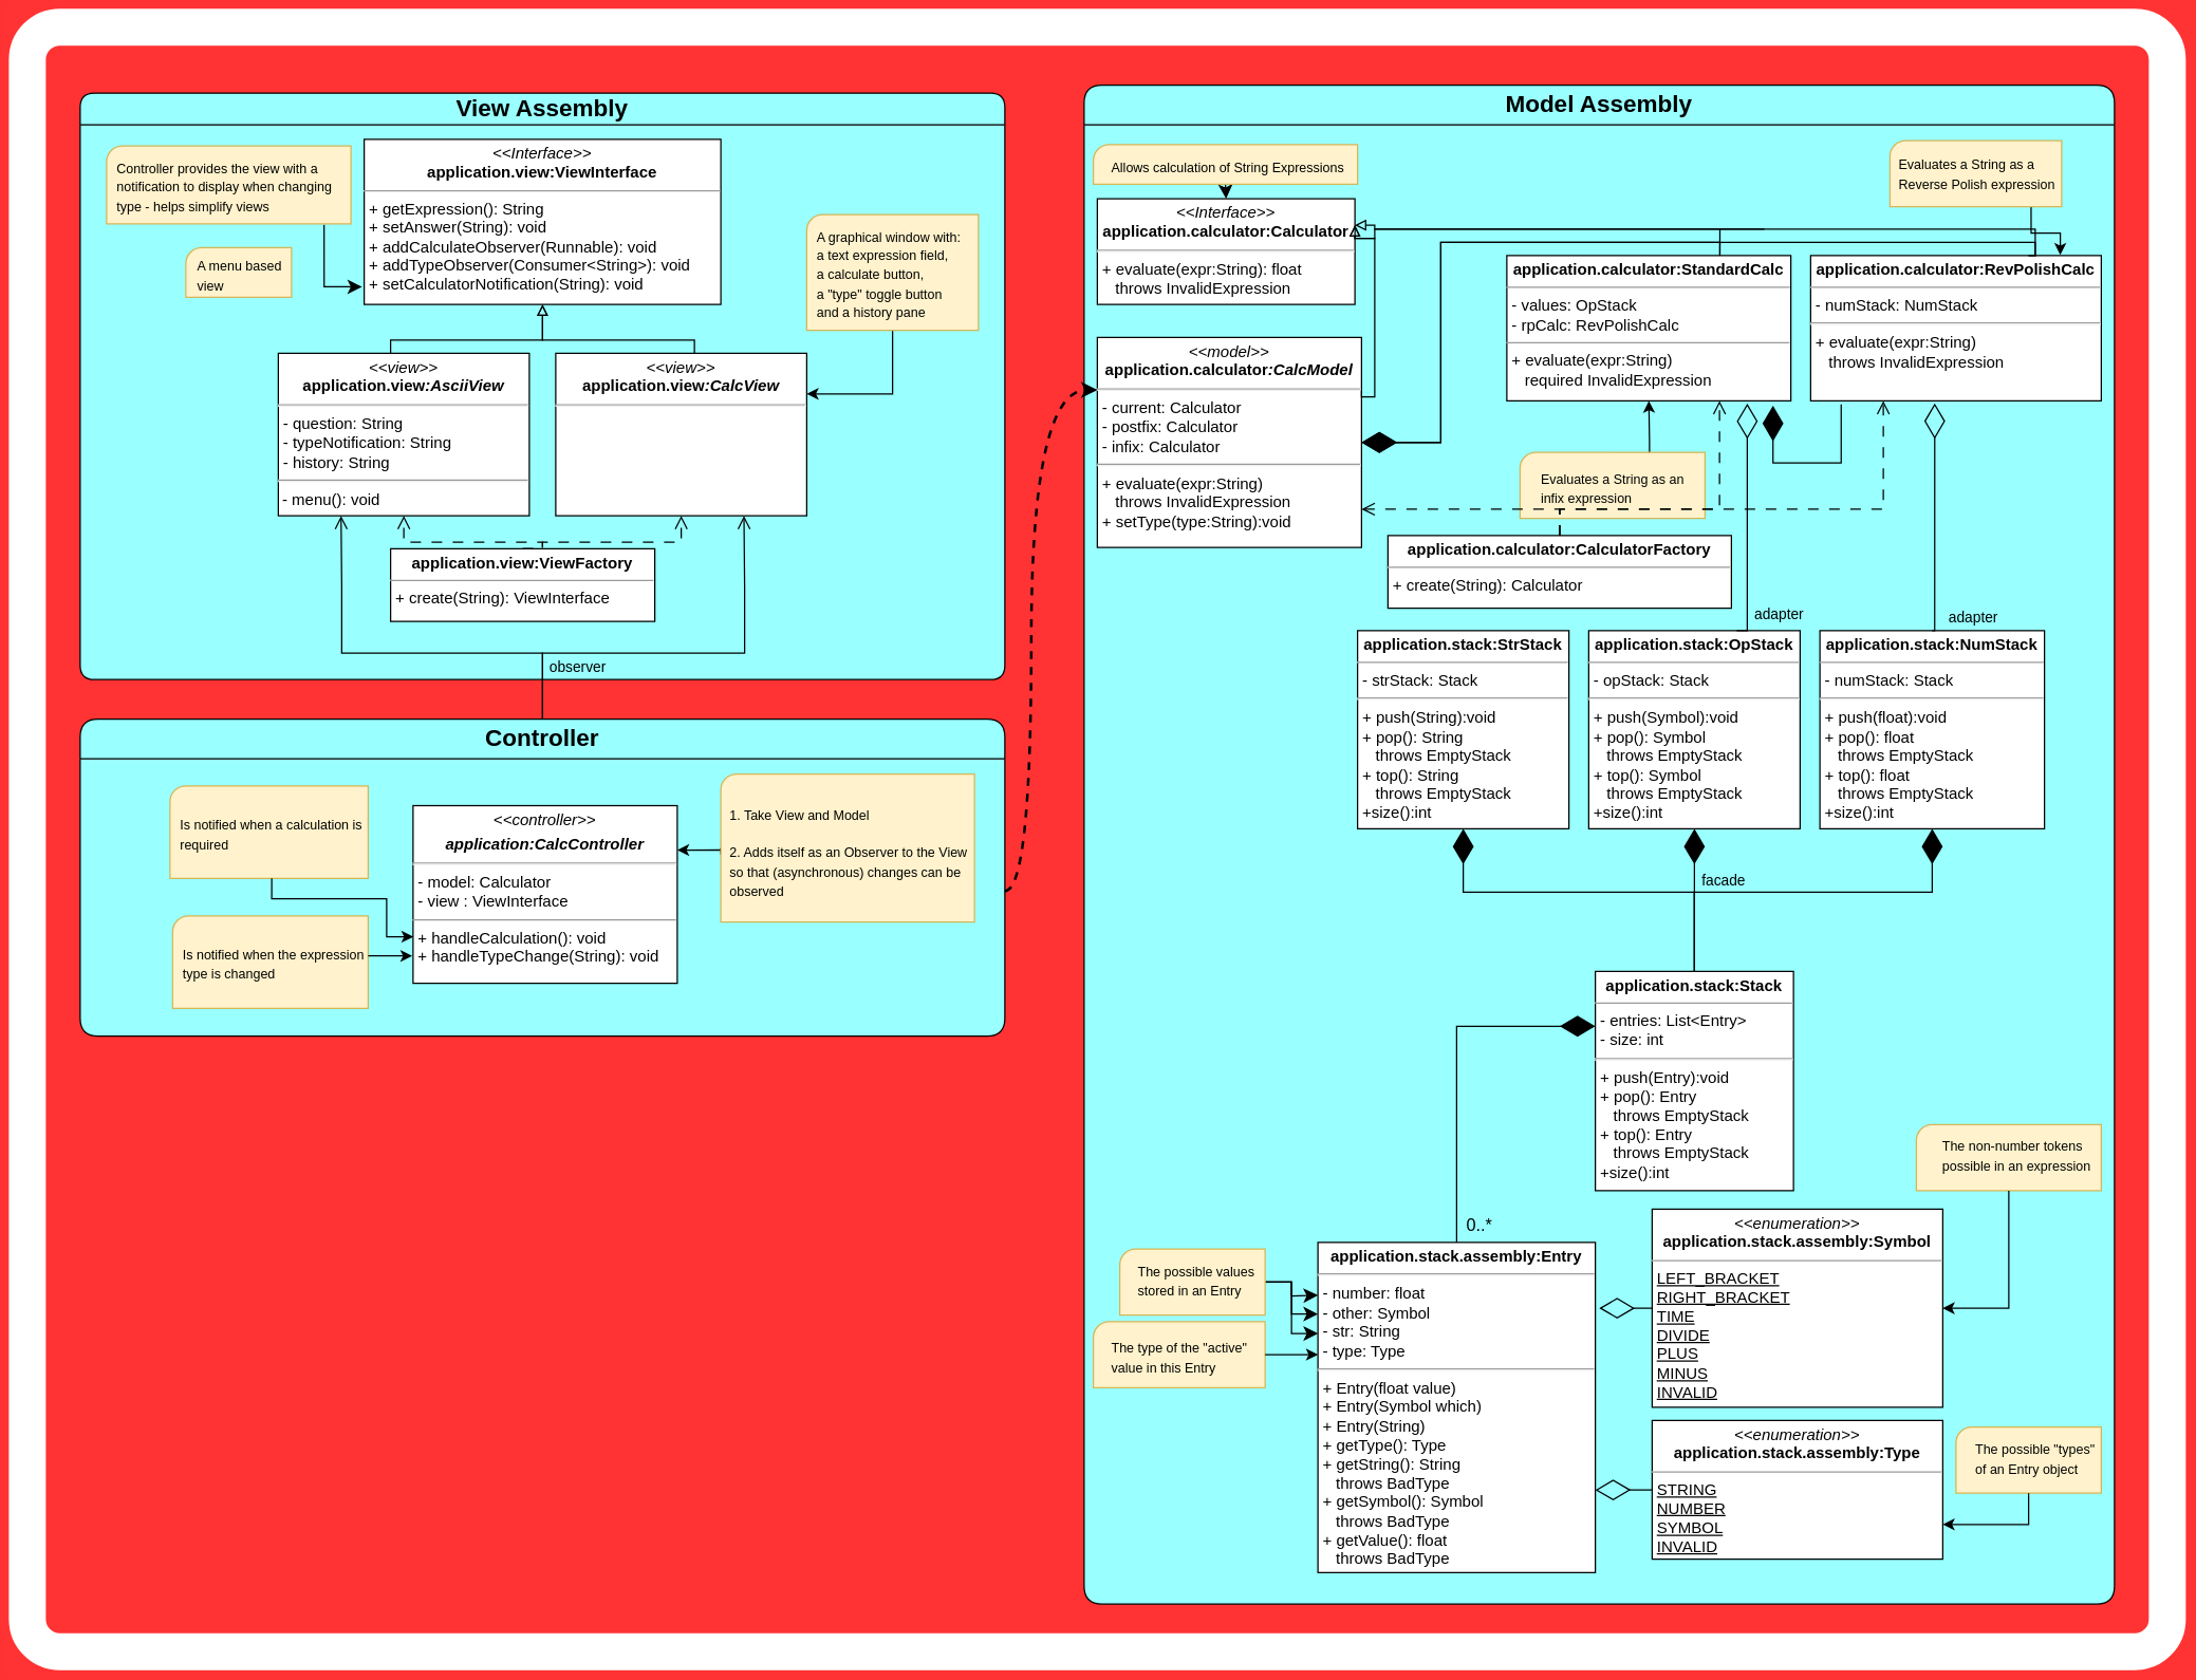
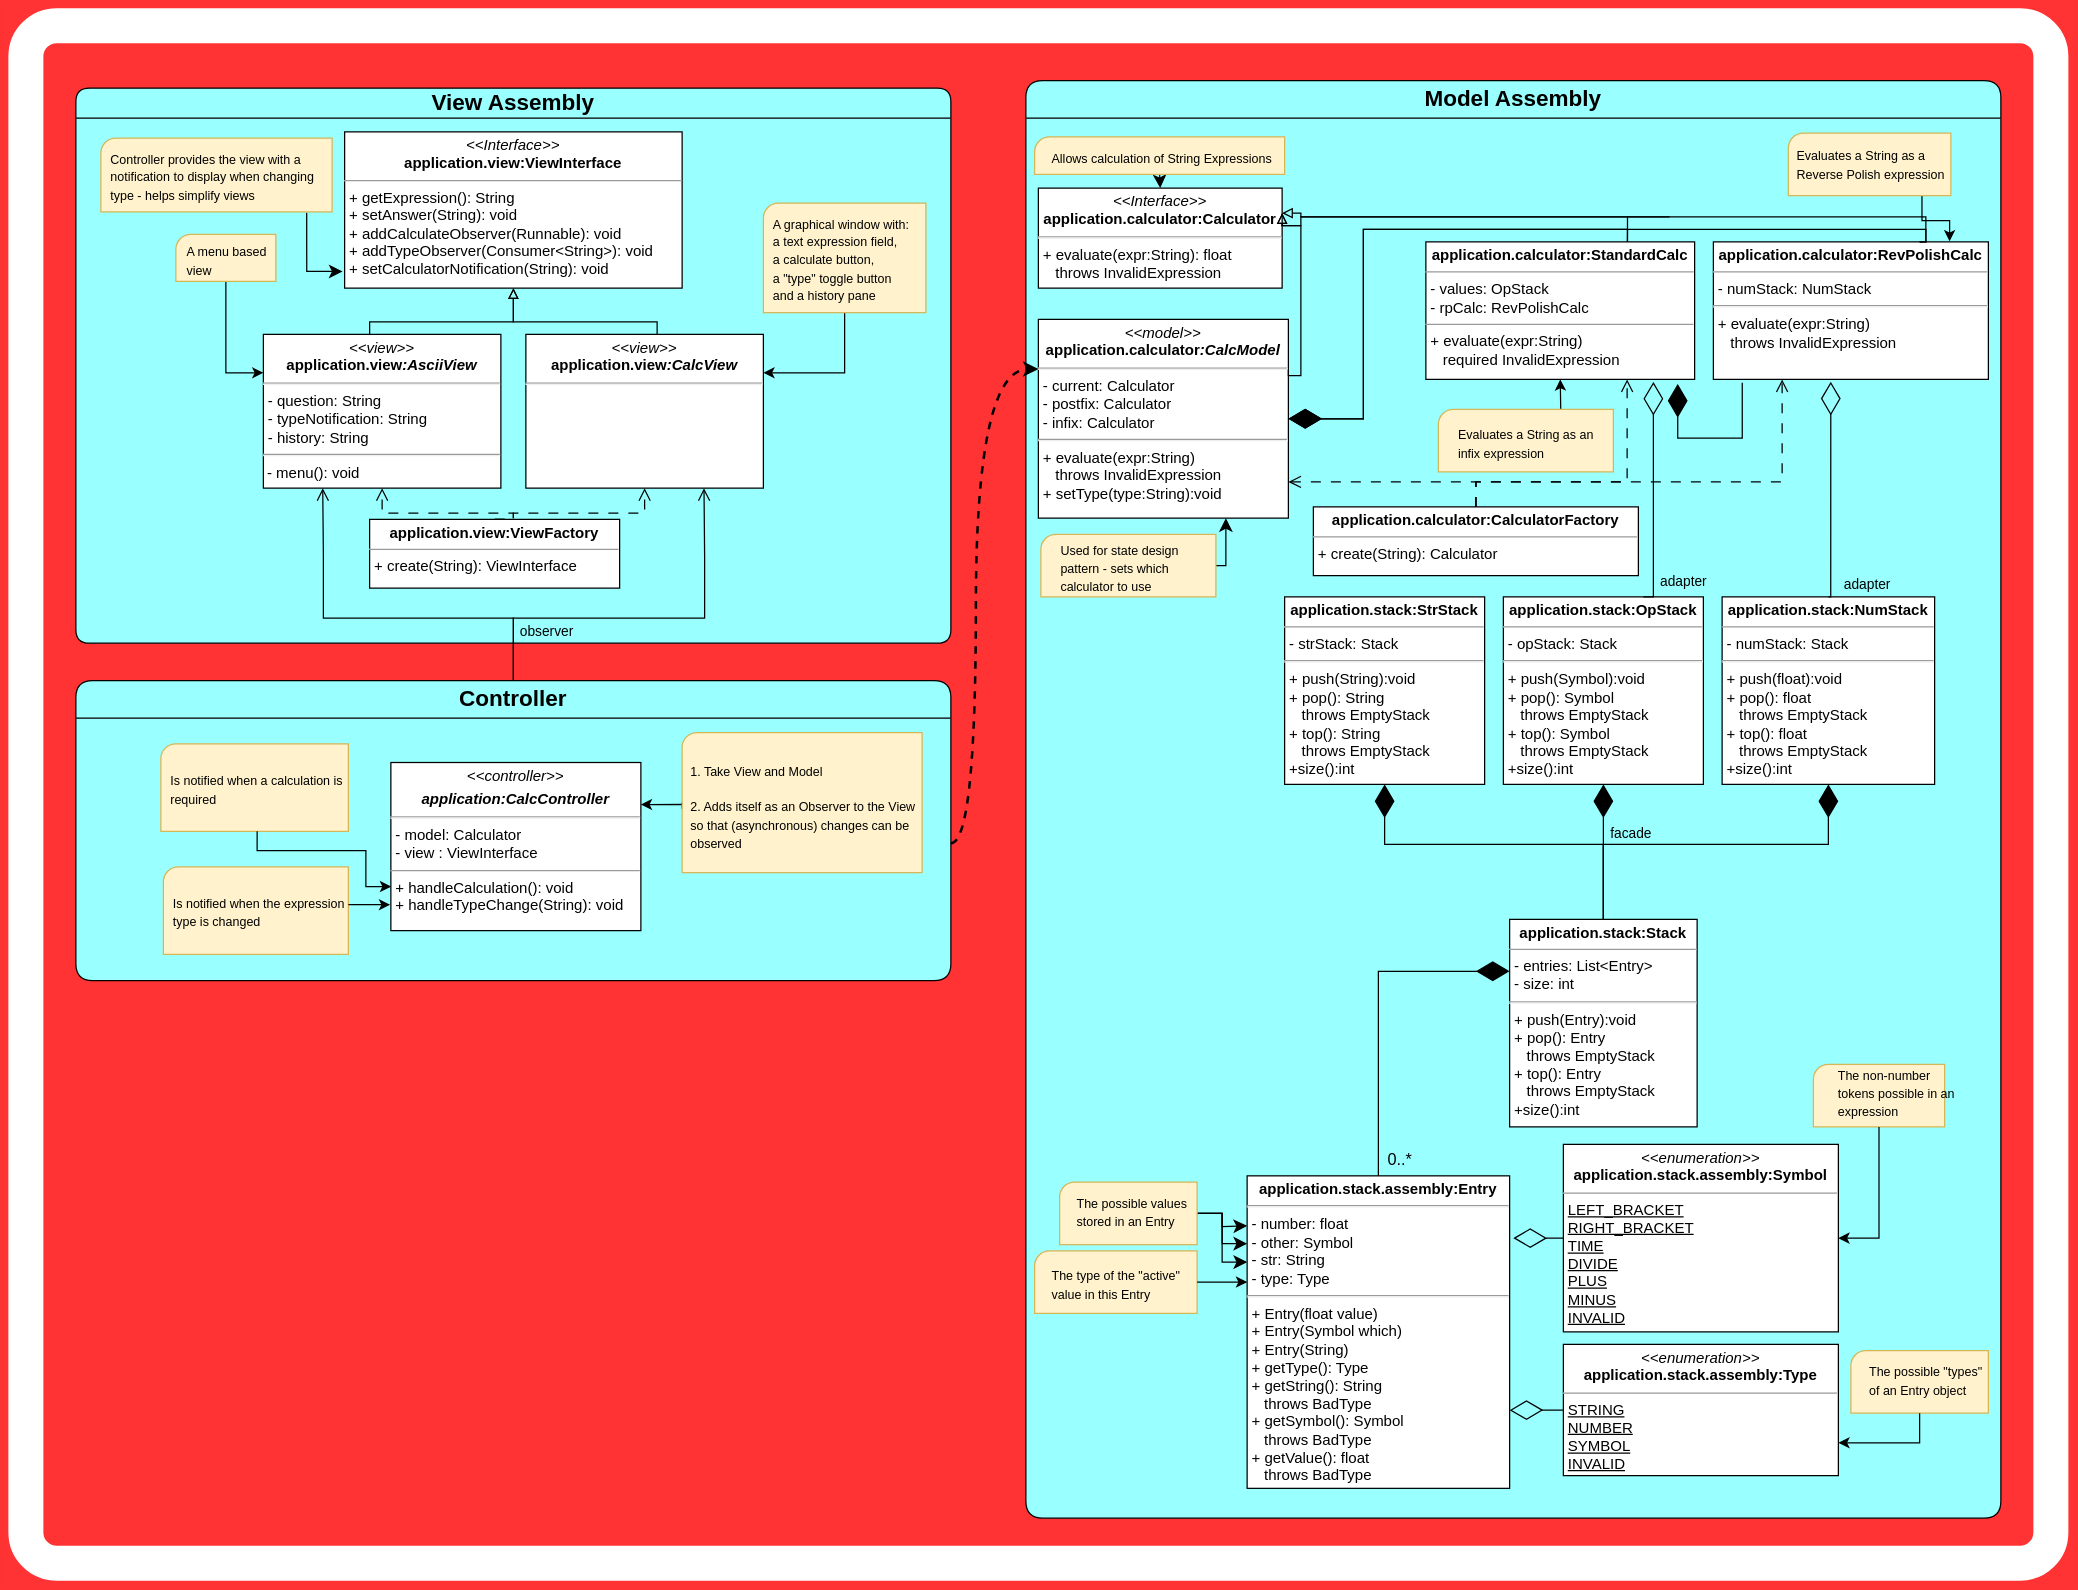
+ <mxCell id="17" style="edgeStyle=orthogonalEdgeStyle;rounded=0;orthogonalLoop=1;jettySize=auto;html=1;entryX=0;entryY=0.25;entryDx=0;entryDy=0;" parent="11" source="18" target="16" edge="1"><mxGeometry relative="1" as="geometry"><mxPoint x="150" y="112" as="targetPoint" /></mxGeometry></mxCell>
- <mxCell id="70" value="&lt;font style=&quot;font-size: 10px;&quot;&gt;&amp;nbsp; &amp;nbsp; Evaluates a String as an&lt;br&gt;&amp;nbsp; &amp;nbsp; infix expression&lt;br&gt;&lt;/font&gt;" style="verticalLabelPosition=middle;verticalAlign=middle;html=1;shape=mxgraph.basic.corner_round_rect;dx=6;whiteSpace=wrap;movableLabel=1;labelPosition=center;align=left;fillColor=#fff2cc;strokeColor=#d6b656;" parent="26" vertex="1"><mxGeometry x="330" y="278" width="140" height="50" as="geometry"><mxPoint x="3" y="2" as="offset" /></mxGeometry></mxCell>
+ <mxCell id="70" value="&lt;font style=&quot;font-size: 10px;&quot;&gt;&amp;nbsp; &amp;nbsp; Evaluates a String as an&lt;br&gt;&amp;nbsp; &amp;nbsp; infix expression&lt;br&gt;&lt;/font&gt;" style="verticalLabelPosition=middle;verticalAlign=middle;html=1;shape=mxgraph.basic.corner_round_rect;dx=6;whiteSpace=wrap;movableLabel=1;labelPosition=center;align=left;fillColor=#fff2cc;strokeColor=#d6b656;" parent="26" vertex="1"><mxGeometry x="330" y="263" width="140" height="50" as="geometry"><mxPoint x="3" y="2" as="offset" /></mxGeometry></mxCell>
+ <mxCell id="78" style="edgeStyle=orthogonalEdgeStyle;rounded=0;orthogonalLoop=1;jettySize=auto;html=1;exitX=1;exitY=0.5;exitDx=0;exitDy=0;exitPerimeter=0;entryX=0.75;entryY=1;entryDx=0;entryDy=0;fontSize=12;startSize=8;endSize=8;" parent="26" source="79" target="27" edge="1"><mxGeometry relative="1" as="geometry" /></mxCell>
+ <mxCell id="79" value="&lt;font style=&quot;font-size: 10px;&quot;&gt;&amp;nbsp; &amp;nbsp; Used for state design&amp;nbsp; &amp;nbsp; &amp;nbsp; &amp;nbsp; &amp;nbsp; &amp;nbsp; &amp;nbsp; &amp;nbsp; pattern - sets which&amp;nbsp; &amp;nbsp; &amp;nbsp; &amp;nbsp; &amp;nbsp; &amp;nbsp; &amp;nbsp; &amp;nbsp; &amp;nbsp; calculator to use&lt;br&gt;&lt;/font&gt;" style="verticalLabelPosition=middle;verticalAlign=middle;html=1;shape=mxgraph.basic.corner_round_rect;dx=6;whiteSpace=wrap;movableLabel=1;labelPosition=center;align=left;fillColor=#fff2cc;strokeColor=#d6b656;" parent="26" vertex="1"><mxGeometry x="12" y="363" width="140" height="50" as="geometry"><mxPoint x="3" y="2" as="offset" /></mxGeometry></mxCell>
- <mxCell id="54" value="&lt;font style=&quot;font-size: 10px;&quot;&gt;The non-number tokens possible in an expression&lt;br&gt;&lt;/font&gt;" style="verticalLabelPosition=middle;verticalAlign=middle;html=1;shape=mxgraph.basic.corner_round_rect;dx=6;whiteSpace=wrap;movableLabel=1;labelPosition=center;align=left;fillColor=#fff2cc;strokeColor=#d6b656;" parent="26" vertex="1"><mxGeometry x="630" y="787" width="140" height="50" as="geometry"><mxPoint x="18" y="-2" as="offset" /></mxGeometry></mxCell>
+ <mxCell id="54" value="&lt;font style=&quot;font-size: 10px;&quot;&gt;The non-number tokens possible in an expression&lt;br&gt;&lt;/font&gt;" style="verticalLabelPosition=middle;verticalAlign=middle;html=1;shape=mxgraph.basic.corner_round_rect;dx=6;whiteSpace=wrap;movableLabel=1;labelPosition=center;align=left;fillColor=#fff2cc;strokeColor=#d6b656;" parent="26" vertex="1"><mxGeometry x="630" y="787" width="105" height="50" as="geometry"><mxPoint x="18" y="-2" as="offset" /></mxGeometry></mxCell>
